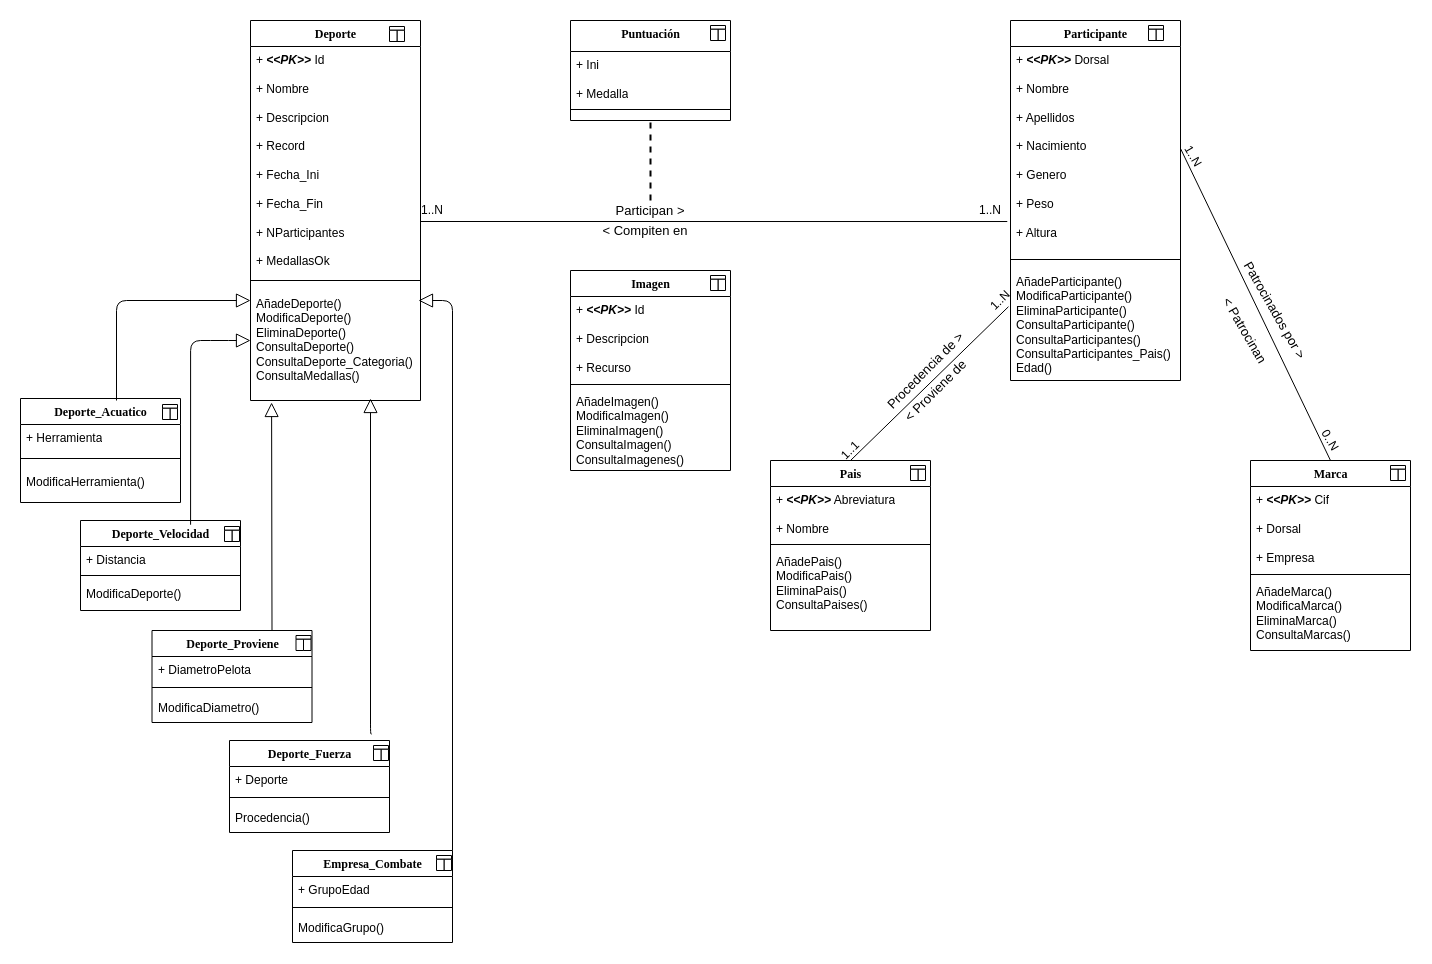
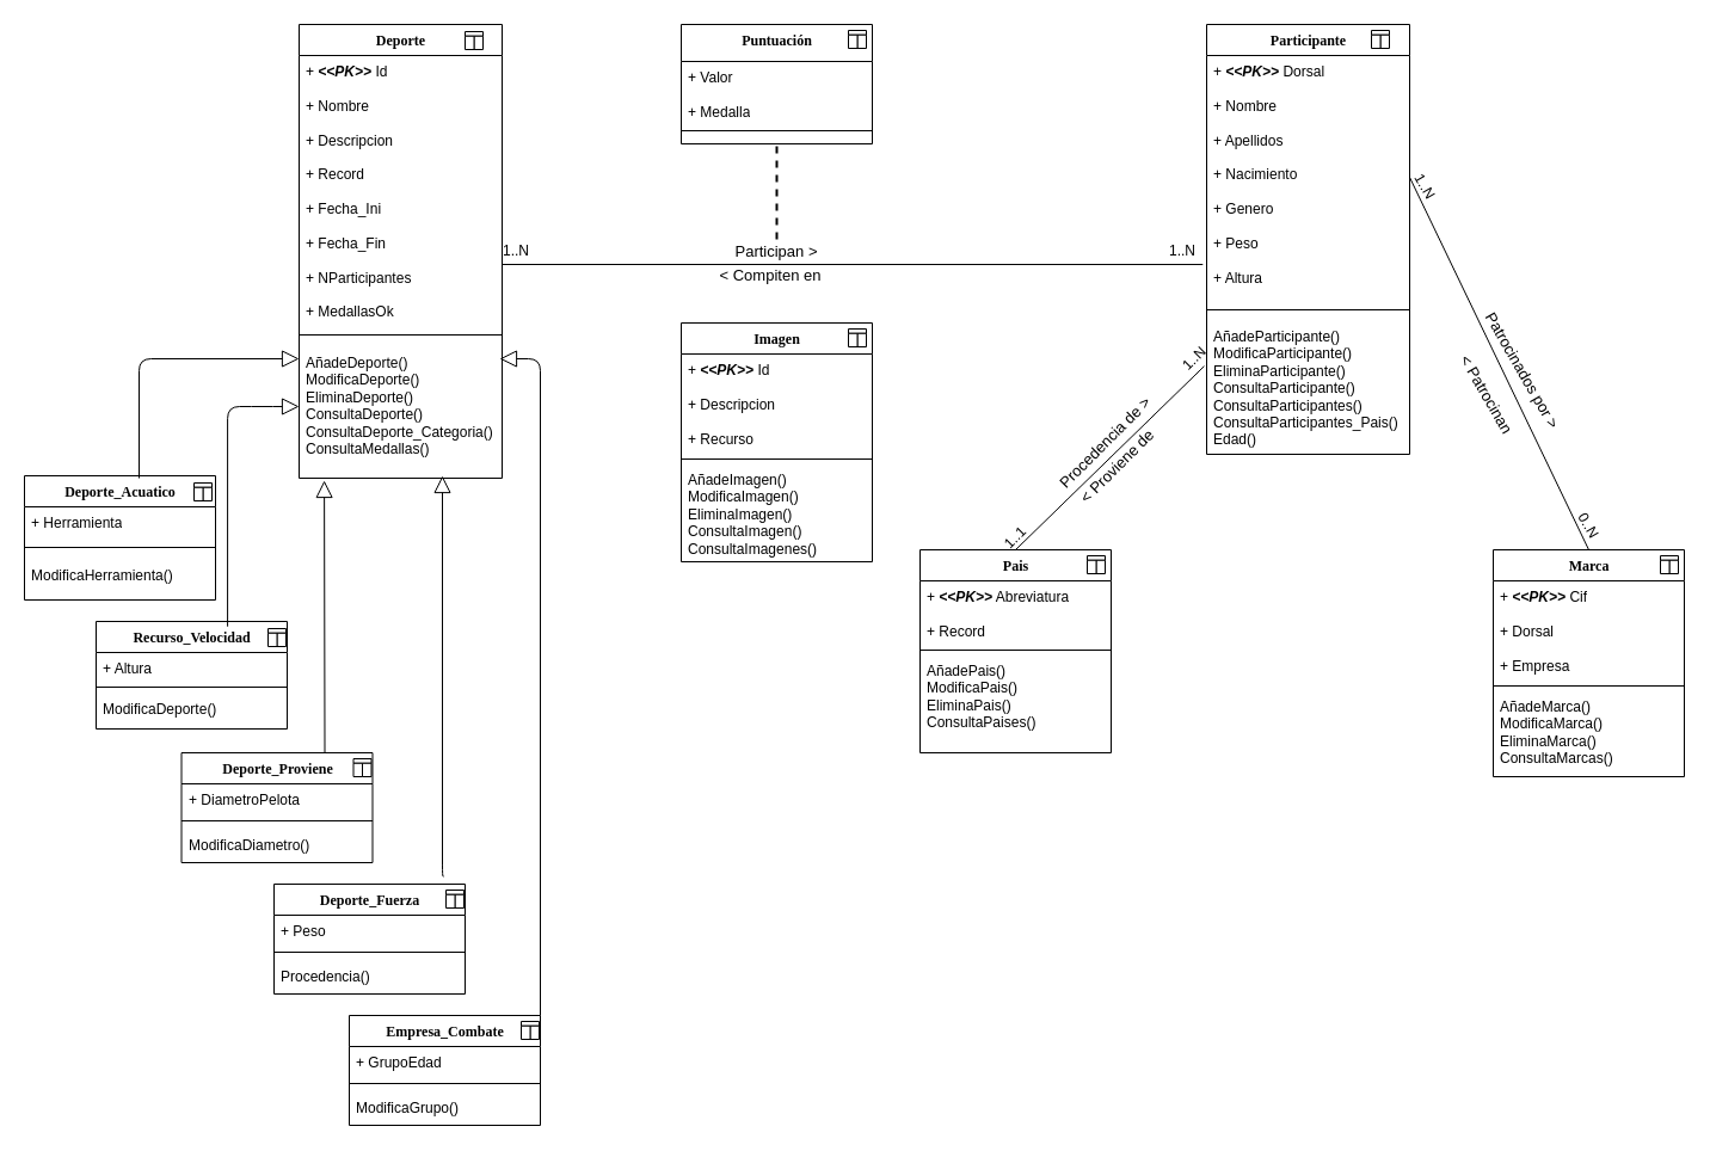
- <mxCell id="35" value="+ Ini&lt;br&gt;&lt;br&gt;+ Medalla" style="text;html=1;strokeColor=none;fillColor=none;align=left;verticalAlign=top;spacingLeft=4;spacingRight=4;whiteSpace=wrap;overflow=hidden;rotatable=0;points=[[0,0.5],[1,0.5]];portConstraint=eastwest;" parent="34" vertex="1"><mxGeometry y="31" width="160" height="54" as="geometry" /></mxCell>
+ <mxCell id="35" value="+ Valor&lt;br&gt;&lt;br&gt;+ Medalla" style="text;html=1;strokeColor=none;fillColor=none;align=left;verticalAlign=top;spacingLeft=4;spacingRight=4;whiteSpace=wrap;overflow=hidden;rotatable=0;points=[[0,0.5],[1,0.5]];portConstraint=eastwest;" parent="34" vertex="1"><mxGeometry y="31" width="160" height="54" as="geometry" /></mxCell>
- <mxCell id="7" value="+ &lt;i&gt;&lt;b&gt;&amp;lt;&amp;lt;PK&amp;gt;&amp;gt;&lt;/b&gt;&lt;/i&gt; Abreviatura&lt;br&gt;&lt;br&gt;+ Nombre" style="text;html=1;strokeColor=none;fillColor=none;align=left;verticalAlign=top;spacingLeft=4;spacingRight=4;whiteSpace=wrap;overflow=hidden;rotatable=0;points=[[0,0.5],[1,0.5]];portConstraint=eastwest;" parent="6" vertex="1"><mxGeometry y="26" width="160" height="54" as="geometry" /></mxCell>
+ <mxCell id="7" value="+ &lt;i&gt;&lt;b&gt;&amp;lt;&amp;lt;PK&amp;gt;&amp;gt;&lt;/b&gt;&lt;/i&gt; Abreviatura&lt;br&gt;&lt;br&gt;+ Record" style="text;html=1;strokeColor=none;fillColor=none;align=left;verticalAlign=top;spacingLeft=4;spacingRight=4;whiteSpace=wrap;overflow=hidden;rotatable=0;points=[[0,0.5],[1,0.5]];portConstraint=eastwest;" parent="6" vertex="1"><mxGeometry y="26" width="160" height="54" as="geometry" /></mxCell>
- <mxCell id="108" value="Deporte_Velocidad" style="swimlane;html=1;fontStyle=1;align=center;verticalAlign=top;childLayout=stackLayout;horizontal=1;startSize=26;horizontalStack=0;resizeParent=1;resizeLast=0;collapsible=1;marginBottom=0;swimlaneFillColor=#ffffff;rounded=0;shadow=0;comic=0;labelBackgroundColor=none;strokeWidth=1;fillColor=none;fontFamily=Verdana;fontSize=12" parent="1" vertex="1"><mxGeometry x="80" y="520" width="160" height="90" as="geometry" /></mxCell>
+ <mxCell id="108" value="Recurso_Velocidad" style="swimlane;html=1;fontStyle=1;align=center;verticalAlign=top;childLayout=stackLayout;horizontal=1;startSize=26;horizontalStack=0;resizeParent=1;resizeLast=0;collapsible=1;marginBottom=0;swimlaneFillColor=#ffffff;rounded=0;shadow=0;comic=0;labelBackgroundColor=none;strokeWidth=1;fillColor=none;fontFamily=Verdana;fontSize=12" parent="1" vertex="1"><mxGeometry x="80" y="520" width="160" height="90" as="geometry" /></mxCell>
- <mxCell id="109" value="+ Distancia" style="text;html=1;strokeColor=none;fillColor=none;align=left;verticalAlign=top;spacingLeft=4;spacingRight=4;whiteSpace=wrap;overflow=hidden;rotatable=0;points=[[0,0.5],[1,0.5]];portConstraint=eastwest;" parent="108" vertex="1"><mxGeometry y="26" width="160" height="24" as="geometry" /></mxCell>
+ <mxCell id="109" value="+ Altura" style="text;html=1;strokeColor=none;fillColor=none;align=left;verticalAlign=top;spacingLeft=4;spacingRight=4;whiteSpace=wrap;overflow=hidden;rotatable=0;points=[[0,0.5],[1,0.5]];portConstraint=eastwest;" parent="108" vertex="1"><mxGeometry y="26" width="160" height="24" as="geometry" /></mxCell>
- <mxCell id="91" value="+ Deporte" style="text;html=1;strokeColor=none;fillColor=none;align=left;verticalAlign=top;spacingLeft=4;spacingRight=4;whiteSpace=wrap;overflow=hidden;rotatable=0;points=[[0,0.5],[1,0.5]];portConstraint=eastwest;" parent="90" vertex="1"><mxGeometry y="26" width="160" height="24" as="geometry" /></mxCell>
+ <mxCell id="91" value="+ Peso" style="text;html=1;strokeColor=none;fillColor=none;align=left;verticalAlign=top;spacingLeft=4;spacingRight=4;whiteSpace=wrap;overflow=hidden;rotatable=0;points=[[0,0.5],[1,0.5]];portConstraint=eastwest;" parent="90" vertex="1"><mxGeometry y="26" width="160" height="24" as="geometry" /></mxCell>
